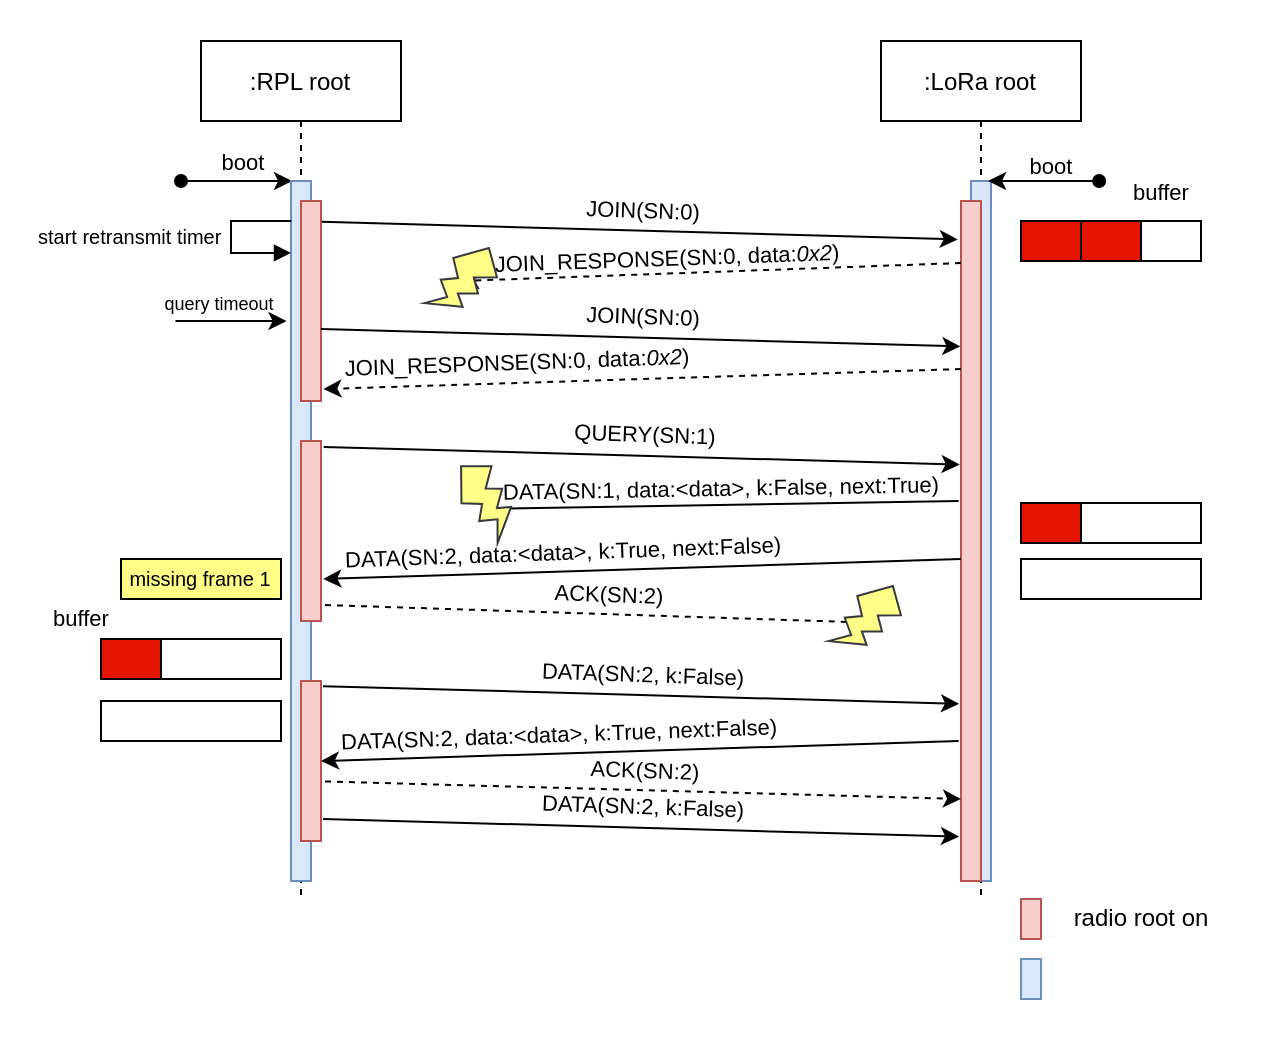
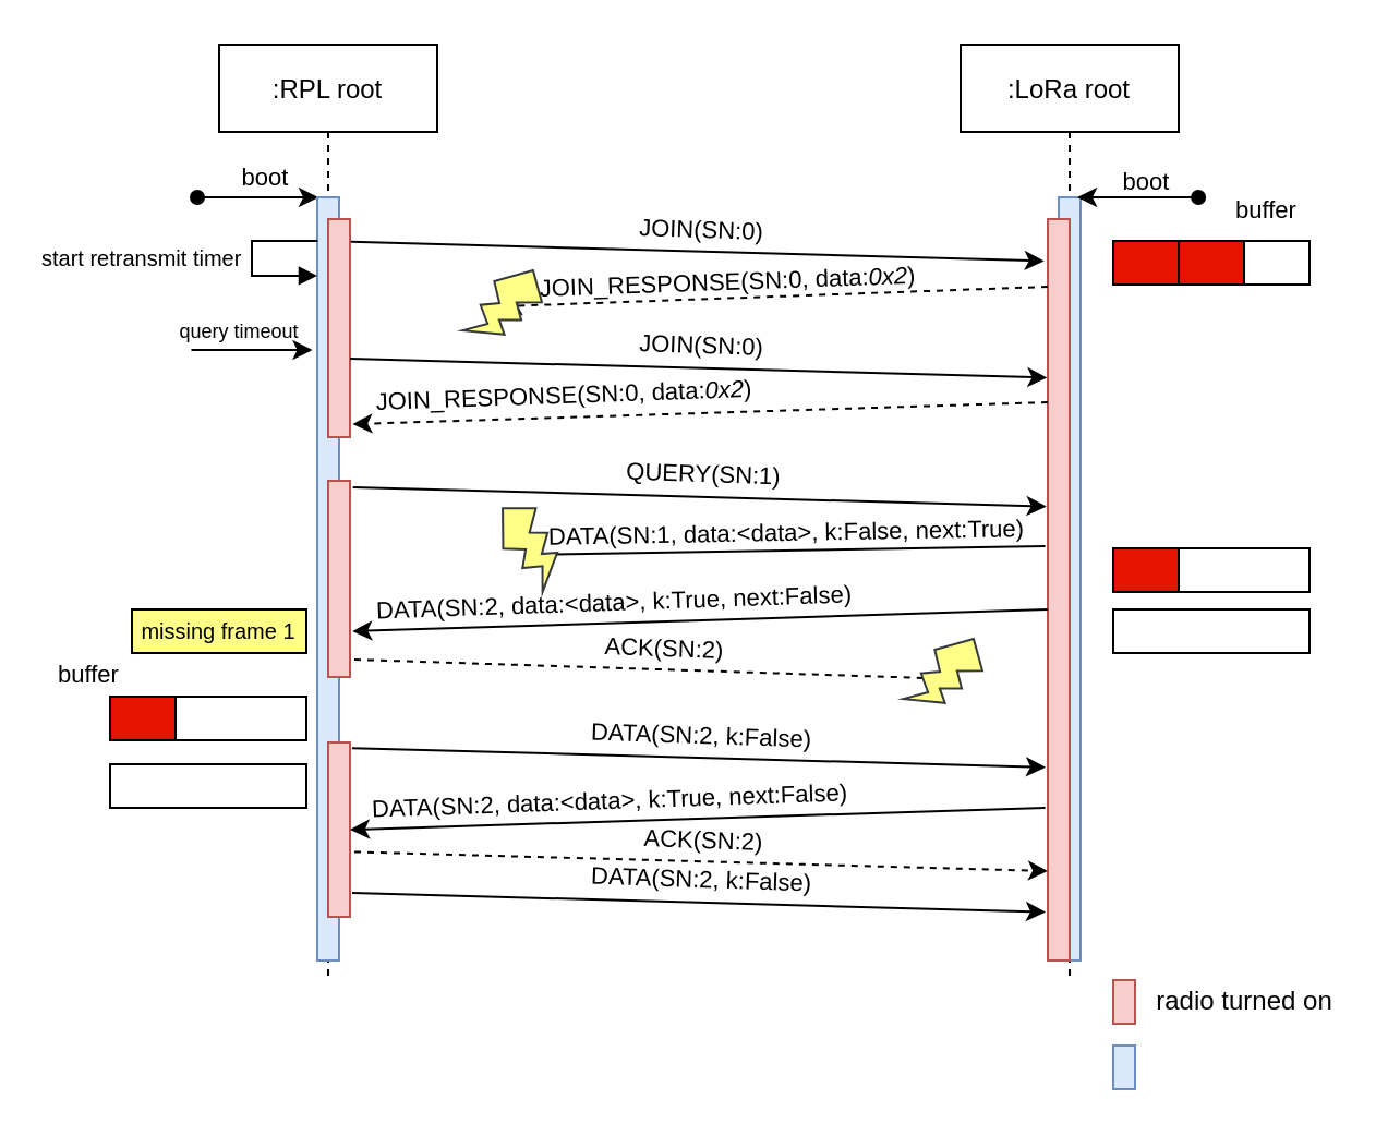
- <mxCell id="59" value="radio root on" style="text;html=1;align=center;verticalAlign=middle;resizable=0;points=[];autosize=1;strokeColor=none;" vertex="1" parent="56"><mxGeometry x="10" width="100" height="20" as="geometry" /></mxCell>
+ <mxCell id="59" value="radio turned on" style="text;html=1;align=center;verticalAlign=middle;resizable=0;points=[];autosize=1;strokeColor=none;" vertex="1" parent="56"><mxGeometry x="10" width="100" height="20" as="geometry" /></mxCell>
